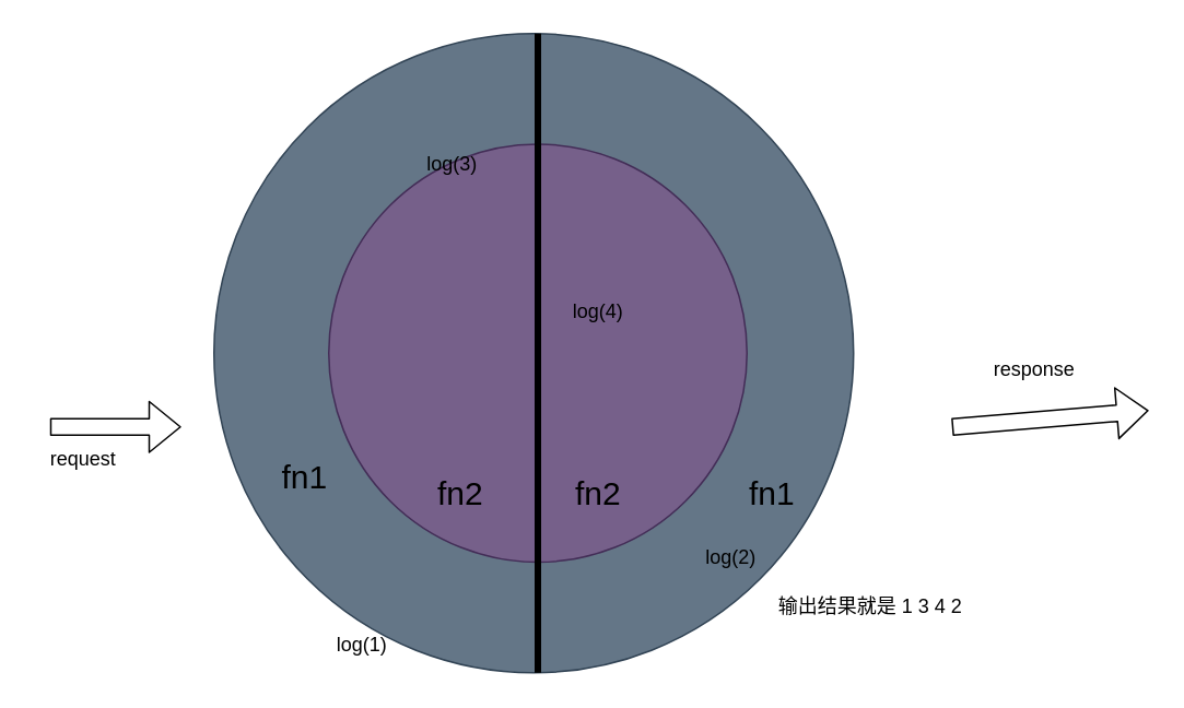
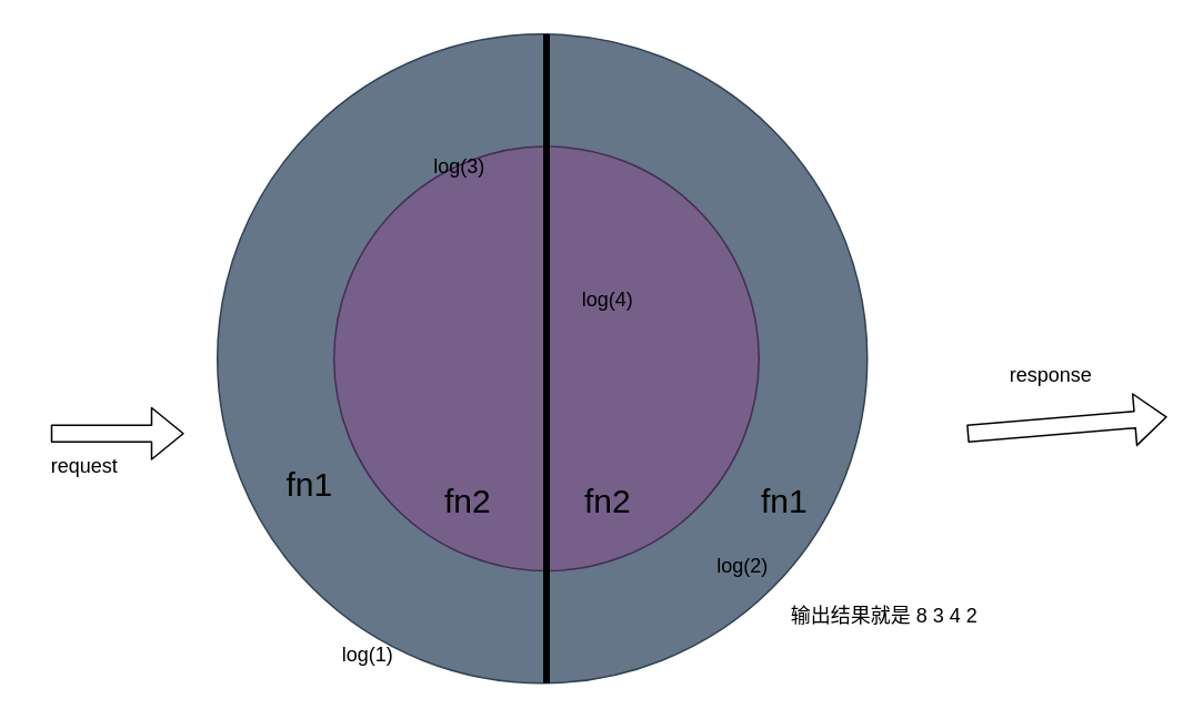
- <mxCell id="16" value="log(4)" style="text;html=1;align=center;verticalAlign=middle;resizable=0;points=[];autosize=1;strokeColor=none;" vertex="1" parent="1"><mxGeometry x="339" y="180" width="50" height="20" as="geometry" /></mxCell>
+ <mxCell id="16" value="log(4)" style="text;html=1;align=center;verticalAlign=middle;resizable=0;points=[];autosize=1;strokeColor=none;" vertex="1" parent="1"><mxGeometry x="339" y="170" width="50" height="20" as="geometry" /></mxCell>
- <mxCell id="17" value="输出结果就是 1 3 4 2" style="text;html=1;align=center;verticalAlign=middle;resizable=0;points=[];autosize=1;strokeColor=none;" vertex="1" parent="1"><mxGeometry x="465" y="360" width="130" height="20" as="geometry" /></mxCell>
+ <mxCell id="17" value="输出结果就是 8 3 4 2" style="text;html=1;align=center;verticalAlign=middle;resizable=0;points=[];autosize=1;strokeColor=none;" vertex="1" parent="1"><mxGeometry x="465" y="360" width="130" height="20" as="geometry" /></mxCell>
